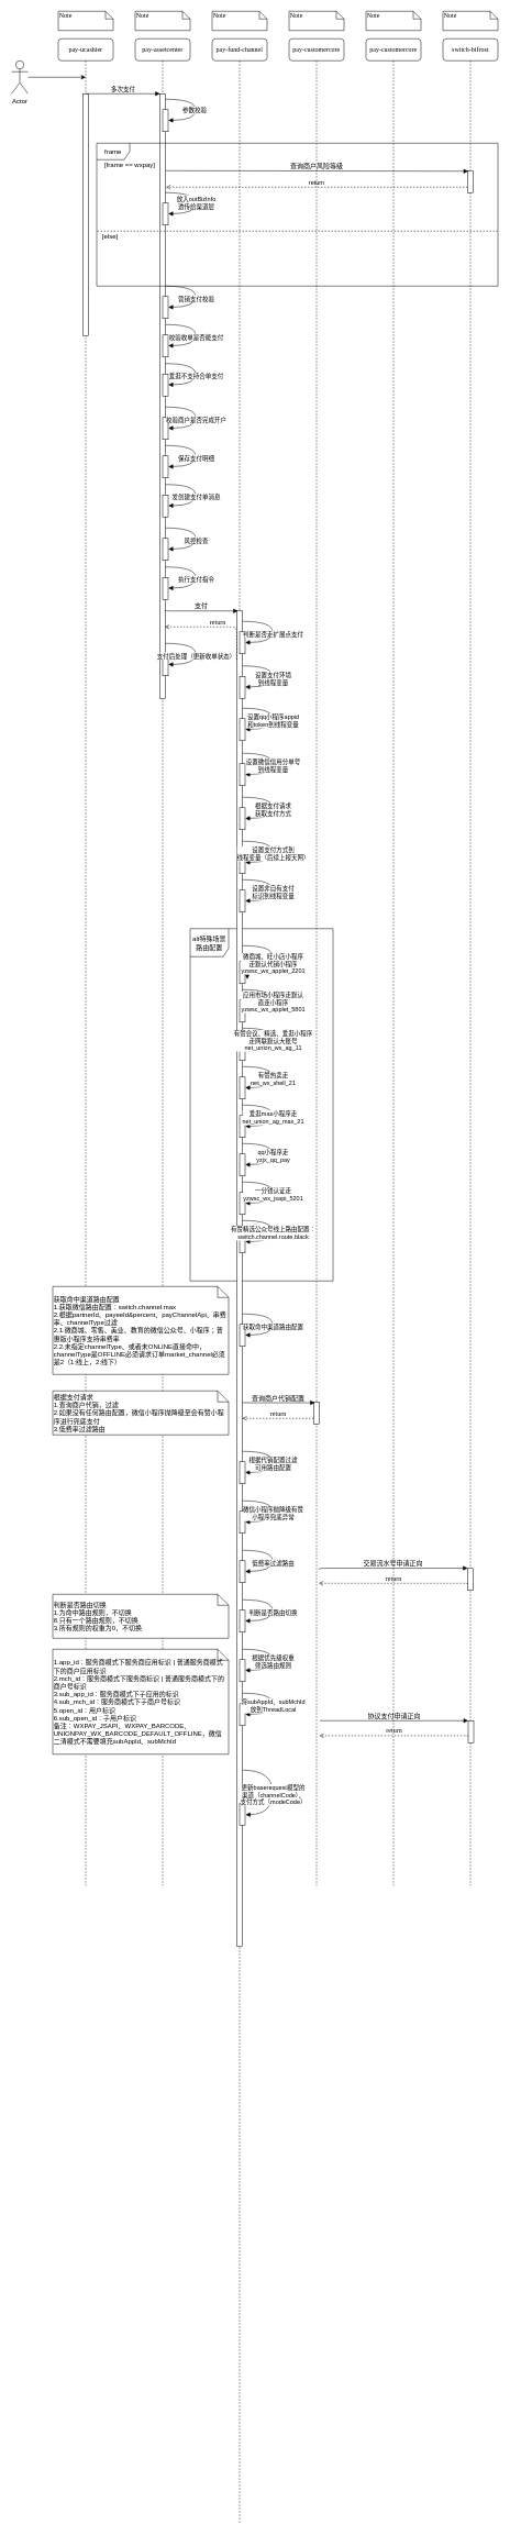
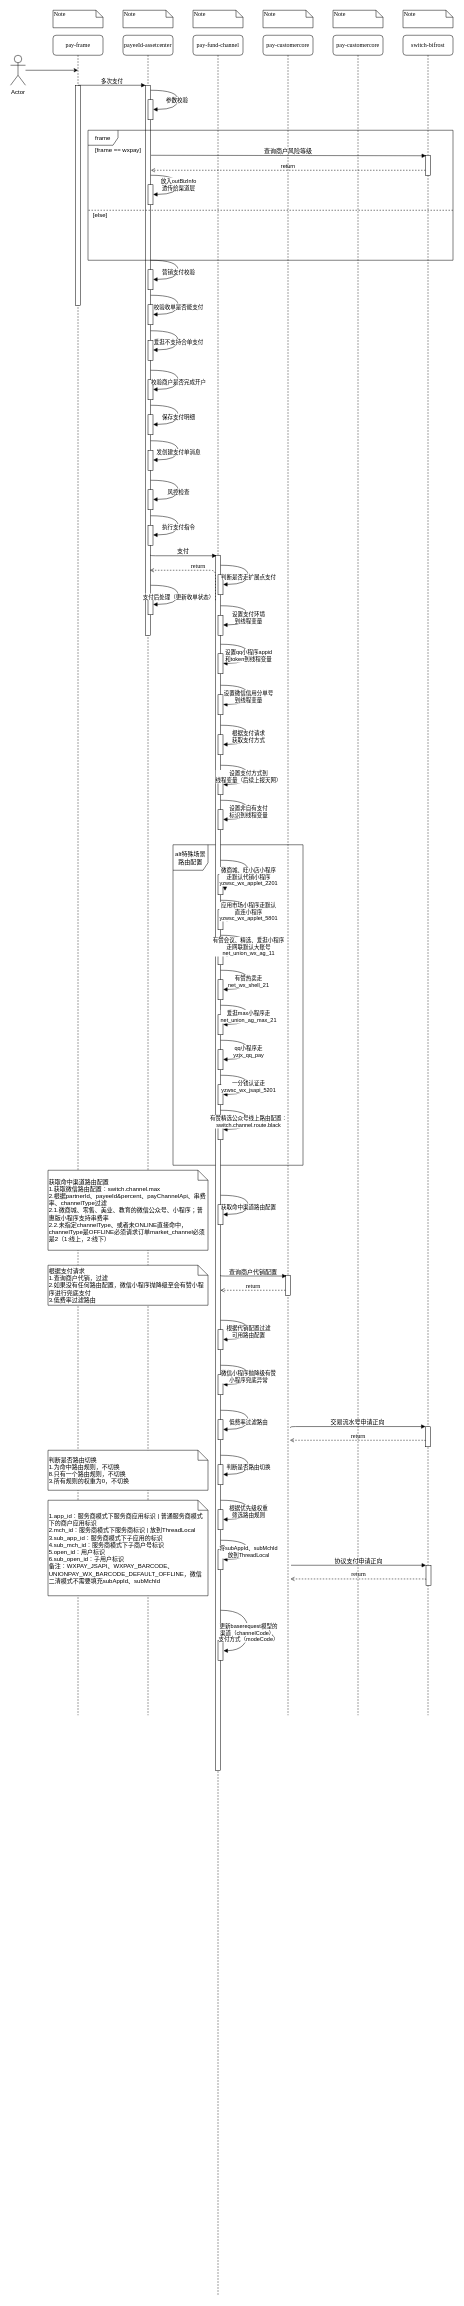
- <mxCell id="8" value="&lt;font style=&quot;font-size: 12px&quot;&gt;pay-ucashier&lt;/font&gt;" style="shape=umlLifeline;perimeter=lifelinePerimeter;whiteSpace=wrap;html=1;container=1;collapsible=0;recursiveResize=0;outlineConnect=0;rounded=1;shadow=0;comic=0;labelBackgroundColor=none;strokeWidth=1;fontFamily=Verdana;fontSize=12;align=center;" parent="1" vertex="1"><mxGeometry x="105" y="70" width="100" height="3360" as="geometry" /></mxCell>
+ <mxCell id="8" value="&lt;font style=&quot;font-size: 12px&quot;&gt;pay-frame&lt;/font&gt;" style="shape=umlLifeline;perimeter=lifelinePerimeter;whiteSpace=wrap;html=1;container=1;collapsible=0;recursiveResize=0;outlineConnect=0;rounded=1;shadow=0;comic=0;labelBackgroundColor=none;strokeWidth=1;fontFamily=Verdana;fontSize=12;align=center;" parent="1" vertex="1"><mxGeometry x="105" y="70" width="100" height="3360" as="geometry" /></mxCell>
- <mxCell id="3" value="&lt;span&gt;&lt;font style=&quot;font-size: 12px&quot;&gt;pay-assetcenter&lt;/font&gt;&lt;/span&gt;" style="shape=umlLifeline;perimeter=lifelinePerimeter;whiteSpace=wrap;html=1;container=0;collapsible=0;recursiveResize=0;outlineConnect=0;rounded=1;shadow=0;comic=0;labelBackgroundColor=none;strokeWidth=1;fontFamily=Verdana;fontSize=12;align=center;" parent="1" vertex="1"><mxGeometry x="245" y="70" width="100" height="3360" as="geometry" /></mxCell>
+ <mxCell id="3" value="&lt;span&gt;&lt;font style=&quot;font-size: 12px&quot;&gt;payeeId-assetcenter&lt;/font&gt;&lt;/span&gt;" style="shape=umlLifeline;perimeter=lifelinePerimeter;whiteSpace=wrap;html=1;container=0;collapsible=0;recursiveResize=0;outlineConnect=0;rounded=1;shadow=0;comic=0;labelBackgroundColor=none;strokeWidth=1;fontFamily=Verdana;fontSize=12;align=center;" parent="1" vertex="1"><mxGeometry x="245" y="70" width="100" height="3360" as="geometry" /></mxCell>
- <mxCell id="141" value="1.app_id：服务商模式下服务商应用标识 | 普通服务商模式下的商户应用标识&lt;br&gt;2.mch_id：服务商模式下服务商标识 | 普通服务商模式下的商户号标识&lt;br&gt;3.sub_app_id：服务商模式下子应用的标识&lt;br&gt;4.sub_mch_id：服务商模式下子商户号标识&lt;br&gt;5.open_id：用户标识&lt;br&gt;6.sub_open_id：子用户标识&lt;br&gt;备注：WXPAY_JSAPI、WXPAY_BARCODE、UNIONPAY_WX_BARCODE_DEFAULT_OFFLINE，微信二清模式不需要填充subAppId、subMchId" style="shape=note;size=20;whiteSpace=wrap;html=1;align=left;" vertex="1" parent="1"><mxGeometry x="95" y="3000" width="320" height="191" as="geometry" /></mxCell>
+ <mxCell id="141" value="1.app_id：服务商模式下服务商应用标识 | 普通服务商模式下的商户应用标识&lt;br&gt;2.mch_id：服务商模式下服务商标识 | 放到ThreadLocal&lt;br&gt;3.sub_app_id：服务商模式下子应用的标识&lt;br&gt;4.sub_mch_id：服务商模式下子商户号标识&lt;br&gt;5.open_id：用户标识&lt;br&gt;6.sub_open_id：子用户标识&lt;br&gt;备注：WXPAY_JSAPI、WXPAY_BARCODE、UNIONPAY_WX_BARCODE_DEFAULT_OFFLINE，微信二清模式不需要填充subAppId、subMchId" style="shape=note;size=20;whiteSpace=wrap;html=1;align=left;" vertex="1" parent="1"><mxGeometry x="95" y="3000" width="320" height="191" as="geometry" /></mxCell>
